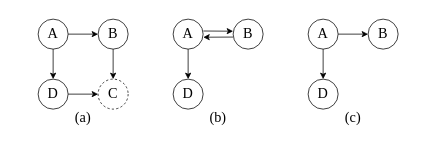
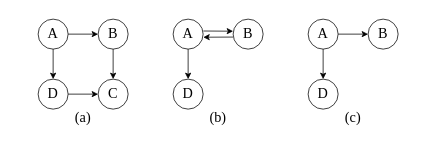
- <mxCell id="9" value="C" style="ellipse;whiteSpace=wrap;html=1;fontFamily=Times New Roman;fontSize=19;dashed=1;" vertex="1" parent="3"><mxGeometry x="80" y="80" width="40" height="40" as="geometry" /></mxCell>
+ <mxCell id="9" value="C" style="ellipse;whiteSpace=wrap;html=1;fontFamily=Times New Roman;fontSize=19;" vertex="1" parent="3"><mxGeometry x="80" y="80" width="40" height="40" as="geometry" /></mxCell>
